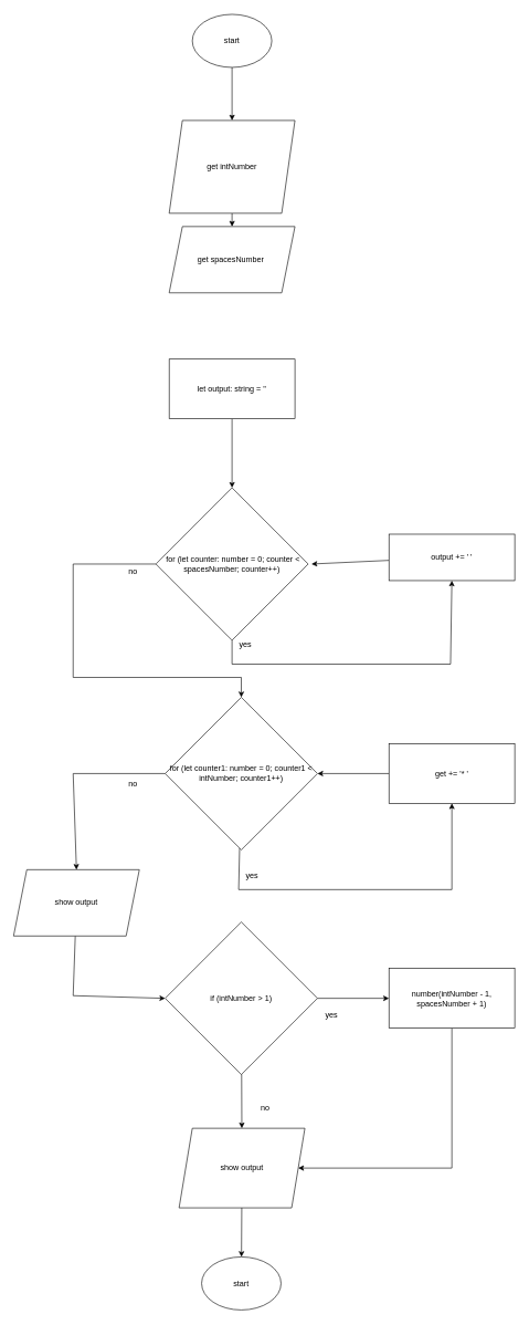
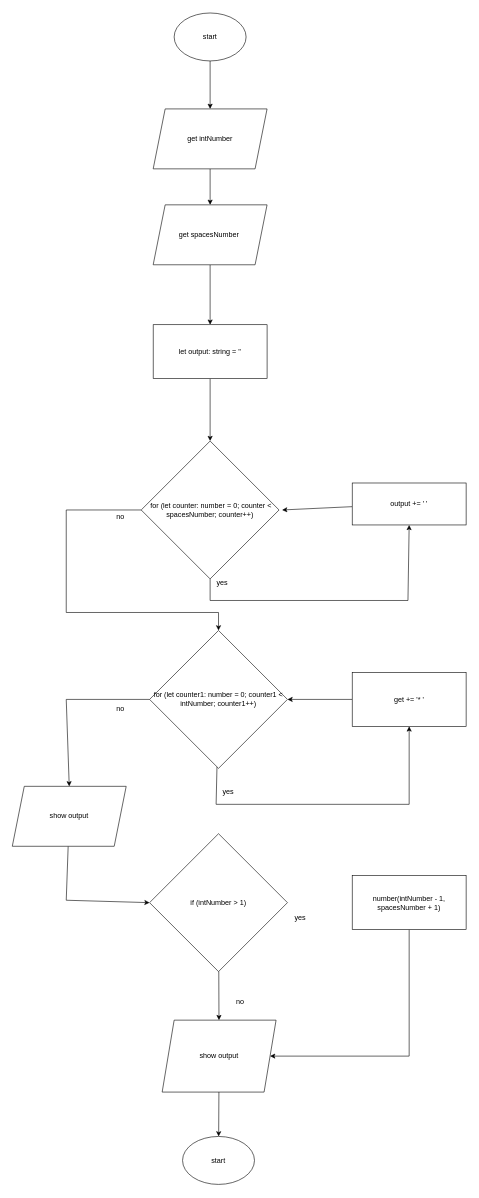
- <mxCell id="27" value="get&amp;nbsp;intNumber" style="shape=parallelogram;perimeter=parallelogramPerimeter;whiteSpace=wrap;html=1;fixedSize=1;" vertex="1" parent="1"><mxGeometry x="255" y="180" width="190" height="140" as="geometry" /></mxCell>
+ <mxCell id="27" value="get&amp;nbsp;intNumber" style="shape=parallelogram;perimeter=parallelogramPerimeter;whiteSpace=wrap;html=1;fixedSize=1;" vertex="1" parent="1"><mxGeometry x="255" y="180" width="190" height="100" as="geometry" /></mxCell>
+ <mxCell id="5" value="" style="edgeStyle=none;html=1;" edge="1" parent="1" source="6" target="8"><mxGeometry relative="1" as="geometry" /></mxCell>
- <mxCell id="15" value="" style="edgeStyle=none;rounded=0;html=1;" edge="1" parent="1" source="17" target="25"><mxGeometry relative="1" as="geometry" /></mxCell>
